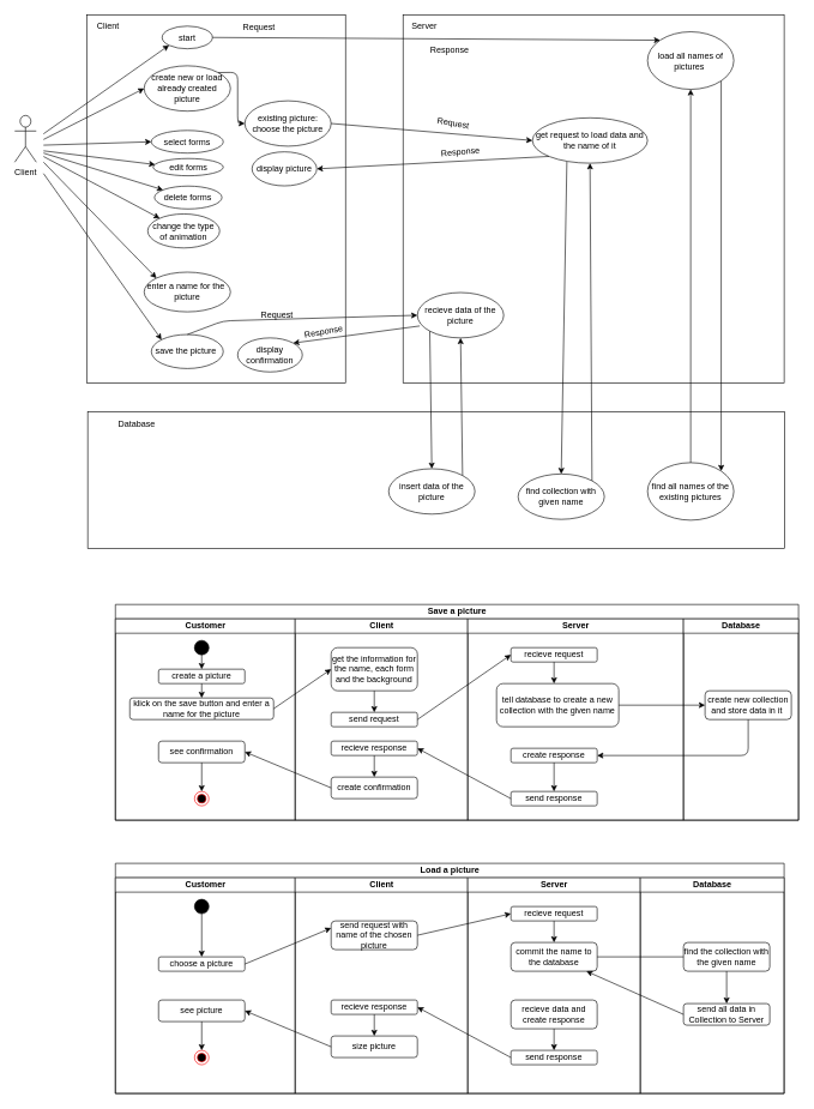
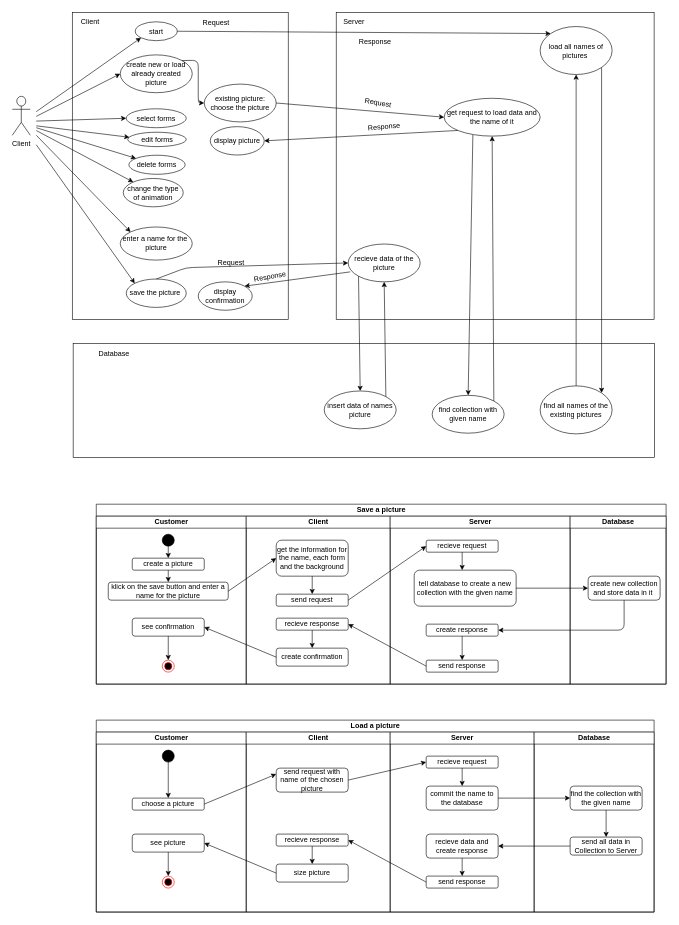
- <mxCell id="17" value="insert data of the picture" style="ellipse;whiteSpace=wrap;html=1;" parent="1" vertex="1"><mxGeometry x="540" y="651.248" width="120" height="63.066" as="geometry" /></mxCell>
+ <mxCell id="17" value="insert data of names picture" style="ellipse;whiteSpace=wrap;html=1;" parent="1" vertex="1"><mxGeometry x="540" y="651.248" width="120" height="63.066" as="geometry" /></mxCell>
- <mxCell id="101" value="" style="endArrow=none;html=1;exitX=1;exitY=0.5;exitDx=0;exitDy=0;entryX=0;entryY=0.5;entryDx=0;entryDy=0;" parent="74" source="89" target="99" edge="1"><mxGeometry width="50" height="50" relative="1" as="geometry"><mxPoint x="520" y="400" as="sourcePoint" /><mxPoint x="570" y="350" as="targetPoint" /></mxGeometry></mxCell>
+ <mxCell id="101" value="" style="endArrow=classic;html=1;exitX=1;exitY=0.5;exitDx=0;exitDy=0;entryX=0;entryY=0.5;entryDx=0;entryDy=0;" parent="74" source="89" target="99" edge="1"><mxGeometry width="50" height="50" relative="1" as="geometry"><mxPoint x="520" y="400" as="sourcePoint" /><mxPoint x="570" y="350" as="targetPoint" /></mxGeometry></mxCell>
- <mxCell id="102" value="" style="endArrow=classic;html=1;exitX=0;exitY=0.5;exitDx=0;exitDy=0;" parent="74" source="98" target="89" edge="1"><mxGeometry width="50" height="50" relative="1" as="geometry"><mxPoint x="820" y="410" as="sourcePoint" /><mxPoint x="850" y="260" as="targetPoint" /></mxGeometry></mxCell>
+ <mxCell id="102" value="" style="endArrow=classic;html=1;exitX=0;exitY=0.5;exitDx=0;exitDy=0;entryX=1;entryY=0.5;entryDx=0;entryDy=0;" parent="74" source="98" target="92" edge="1"><mxGeometry width="50" height="50" relative="1" as="geometry"><mxPoint x="820" y="410" as="sourcePoint" /><mxPoint x="850" y="260" as="targetPoint" /></mxGeometry></mxCell>
